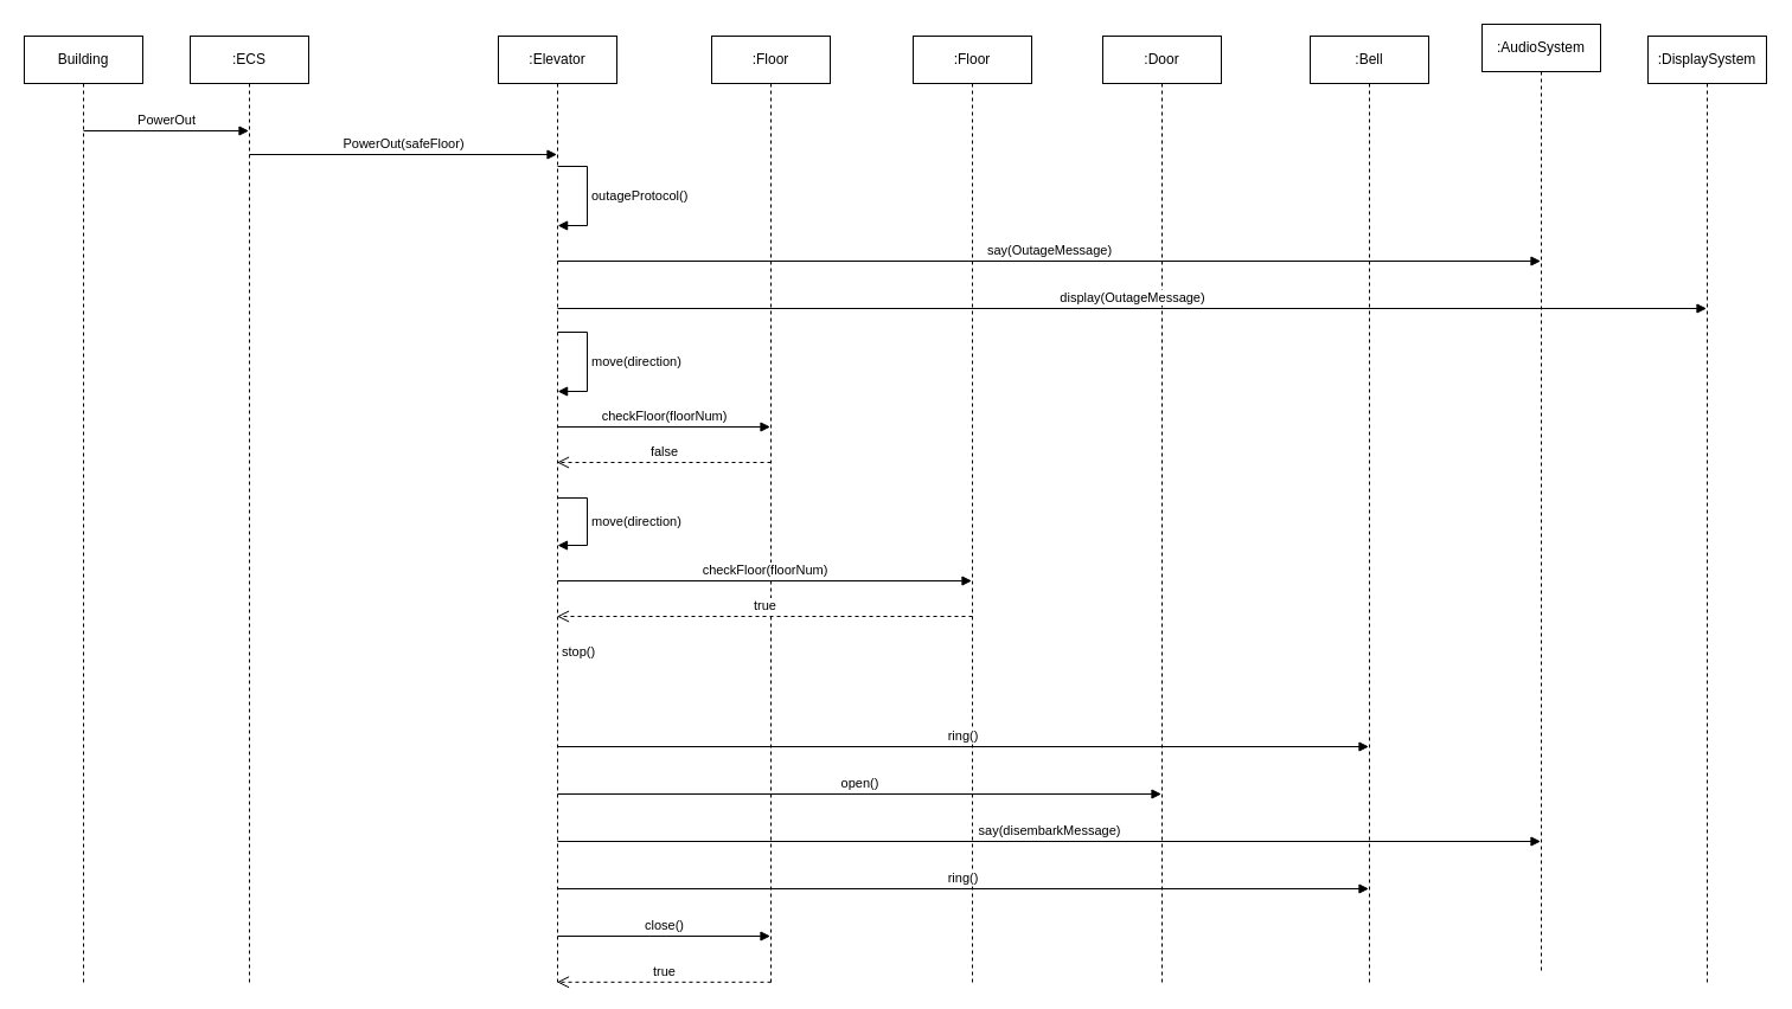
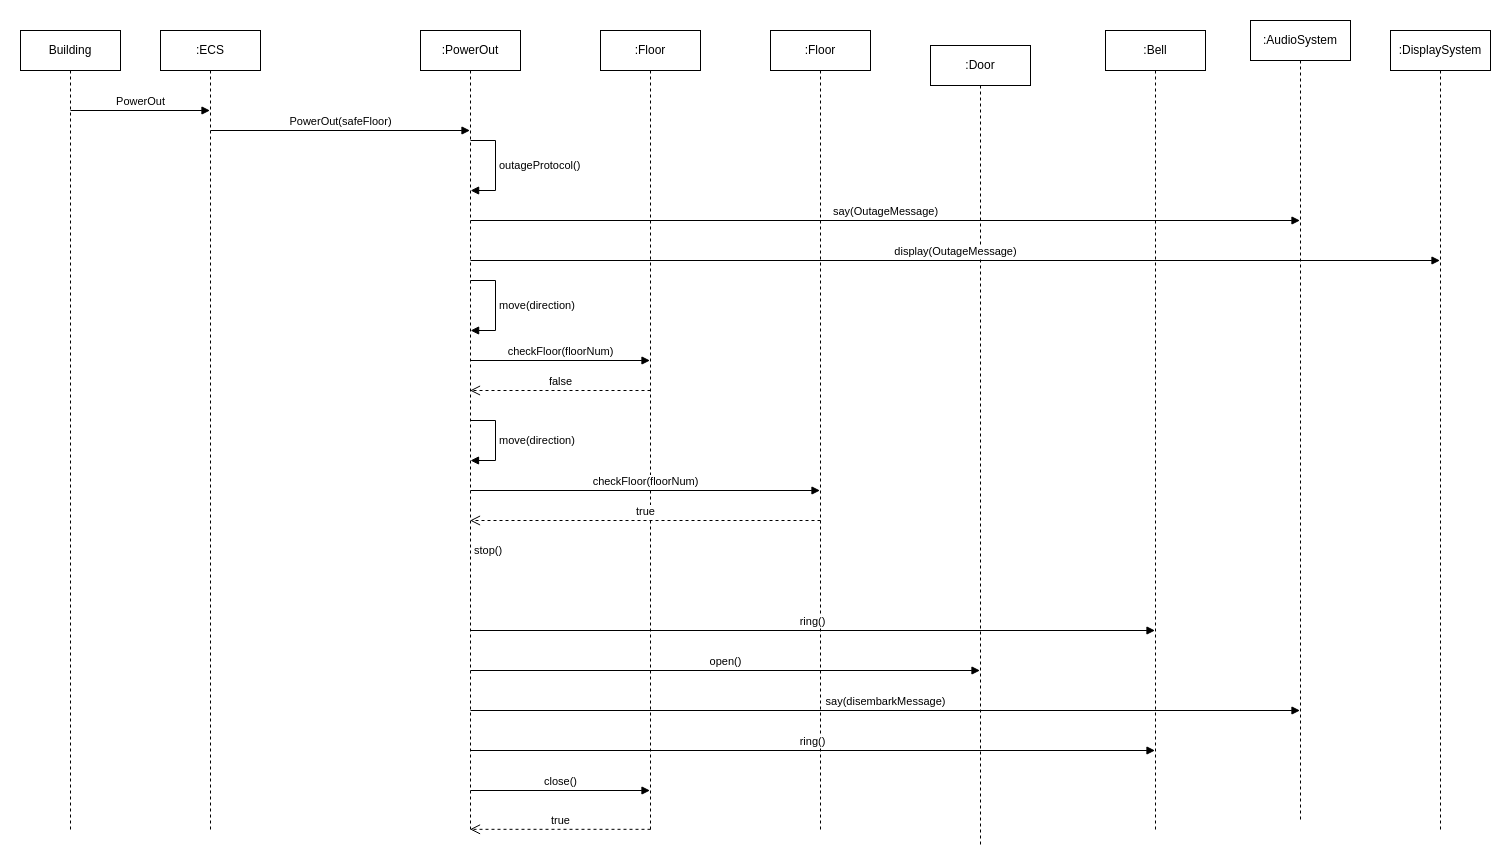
- <mxCell id="4" value=":Elevator" style="shape=umlLifeline;perimeter=lifelinePerimeter;whiteSpace=wrap;html=1;container=1;collapsible=0;recursiveResize=0;outlineConnect=0;" vertex="1" parent="1"><mxGeometry x="420" y="30" width="100" height="800" as="geometry" /></mxCell>
+ <mxCell id="4" value=":PowerOut" style="shape=umlLifeline;perimeter=lifelinePerimeter;whiteSpace=wrap;html=1;container=1;collapsible=0;recursiveResize=0;outlineConnect=0;" vertex="1" parent="1"><mxGeometry x="420" y="30" width="100" height="800" as="geometry" /></mxCell>
- <mxCell id="7" value=":Door" style="shape=umlLifeline;perimeter=lifelinePerimeter;whiteSpace=wrap;html=1;container=1;collapsible=0;recursiveResize=0;outlineConnect=0;" vertex="1" parent="1"><mxGeometry x="930" y="30" width="100" height="800" as="geometry" /></mxCell>
+ <mxCell id="7" value=":Door" style="shape=umlLifeline;perimeter=lifelinePerimeter;whiteSpace=wrap;html=1;container=1;collapsible=0;recursiveResize=0;outlineConnect=0;" vertex="1" parent="1"><mxGeometry x="930" y="45" width="100" height="800" as="geometry" /></mxCell>
